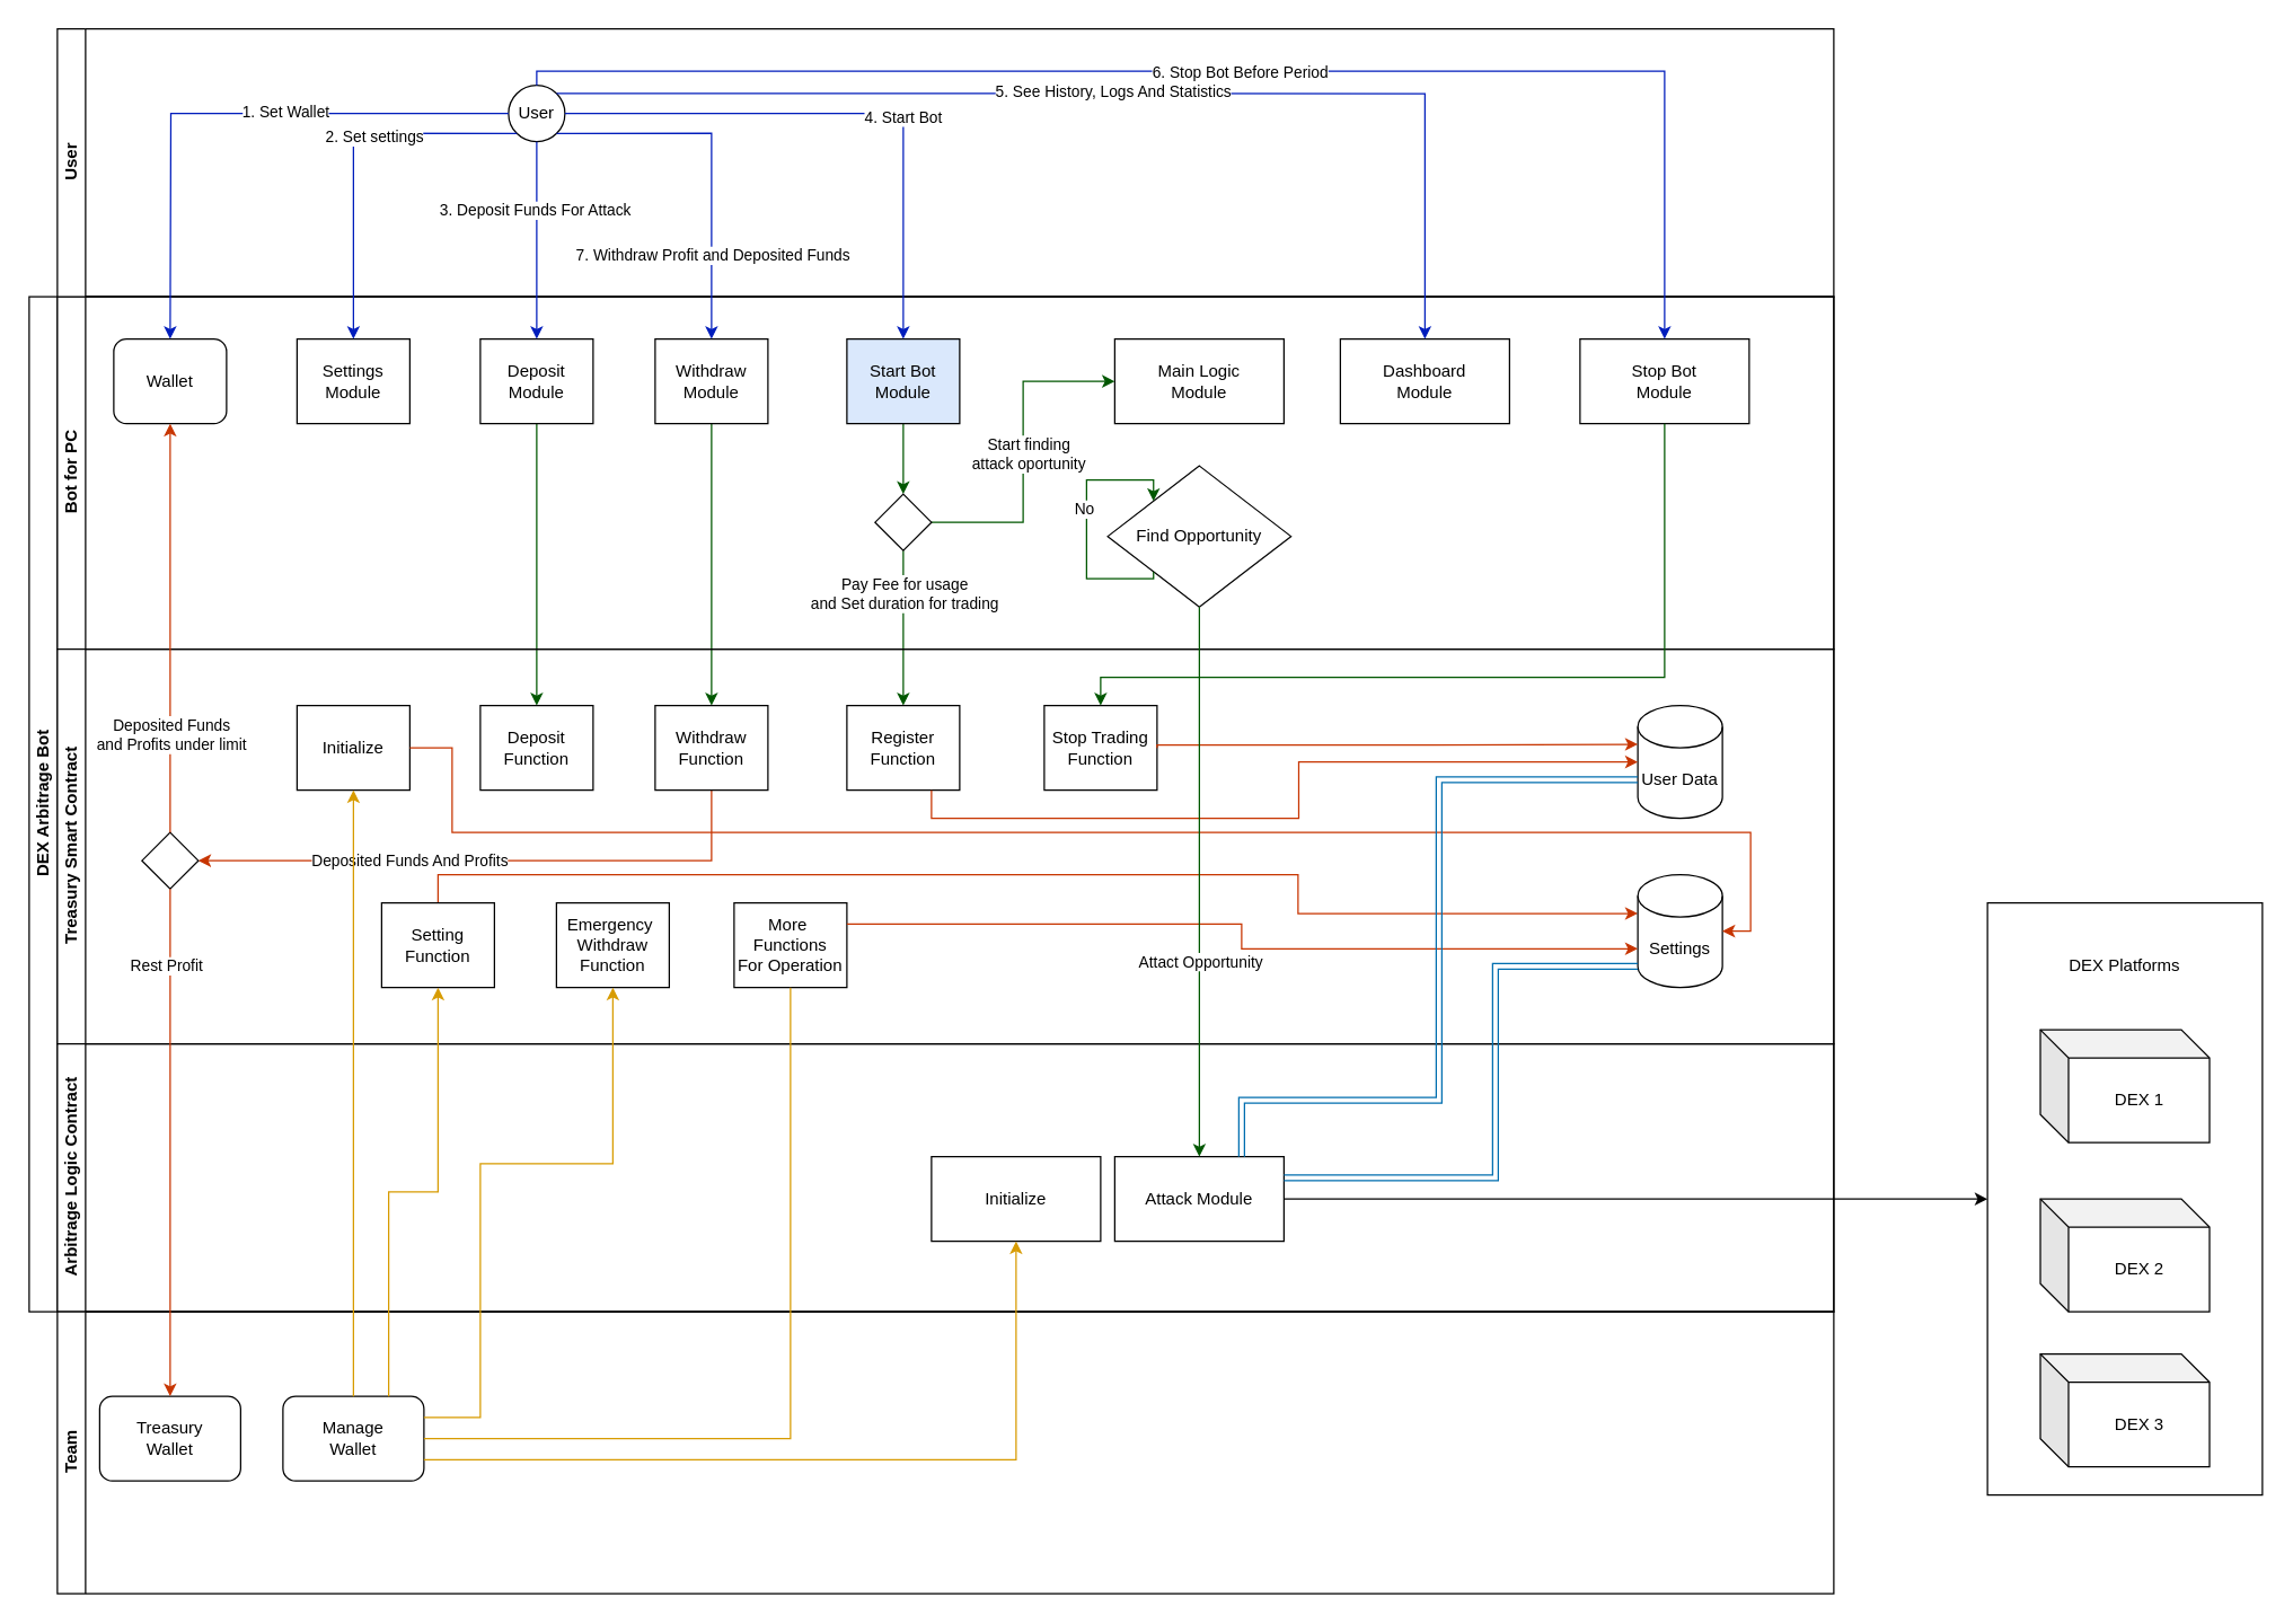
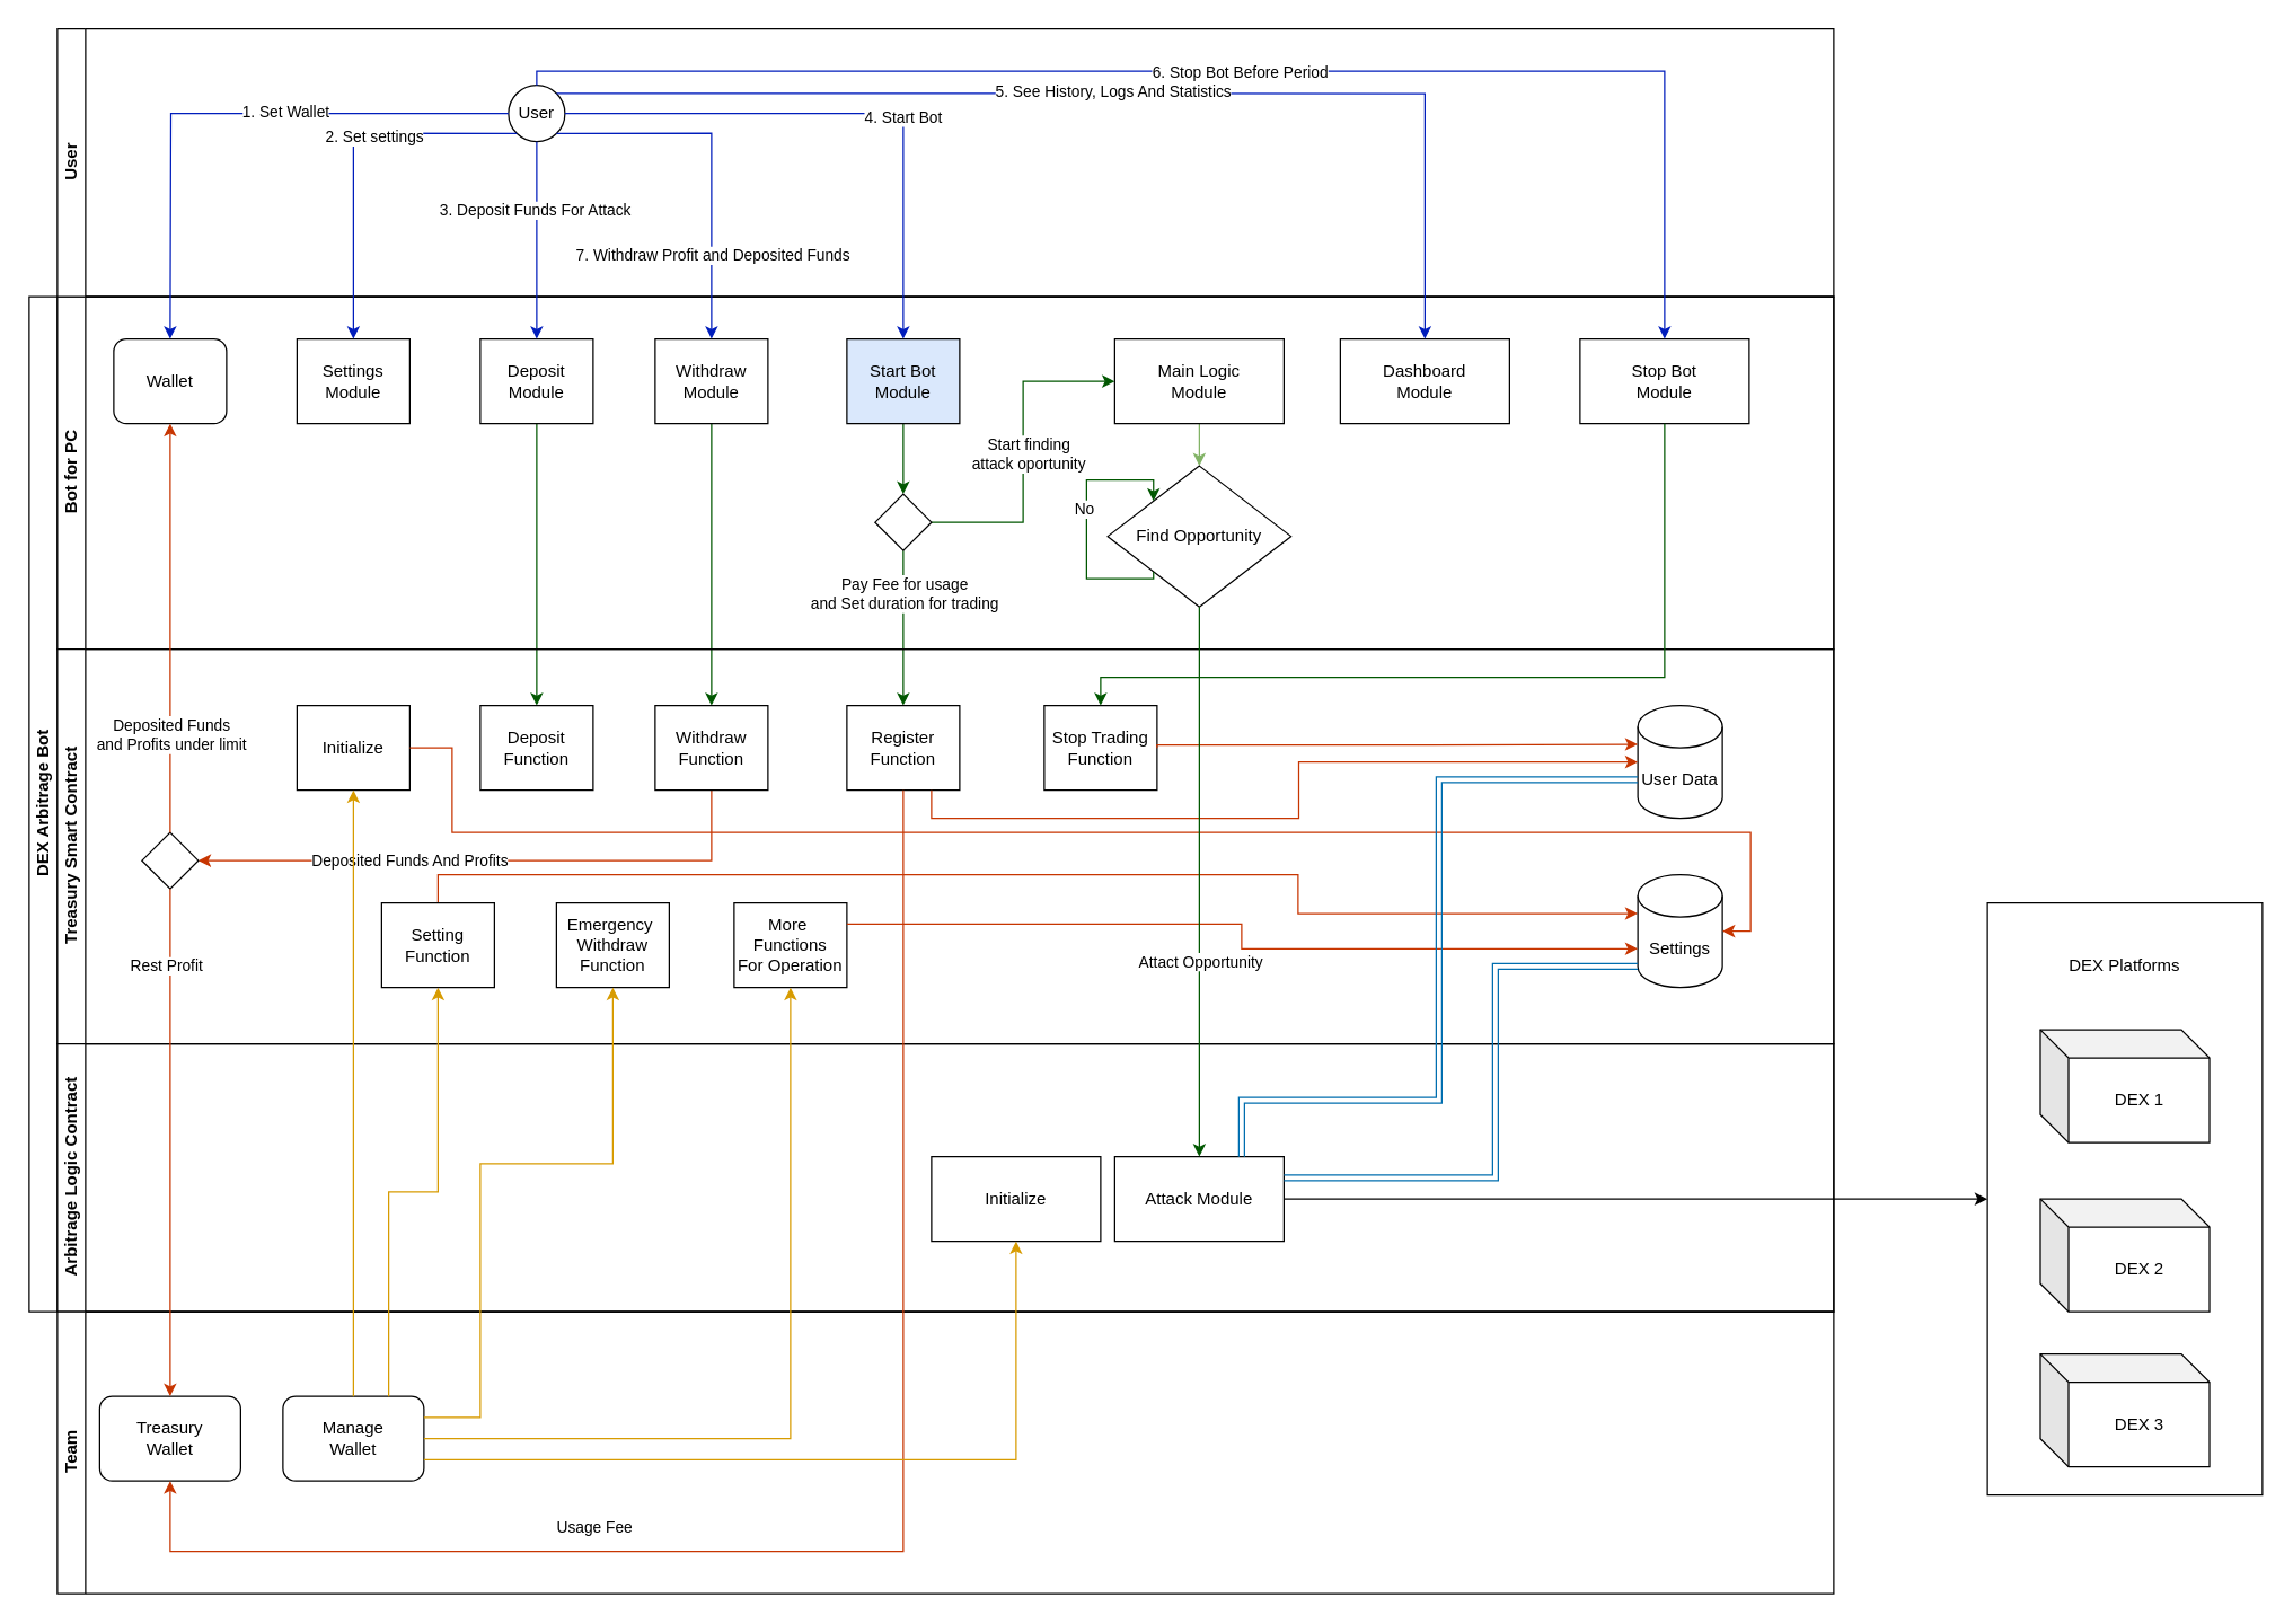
+ <mxCell id="14" style="edgeStyle=orthogonalEdgeStyle;rounded=0;orthogonalLoop=1;jettySize=auto;html=1;exitX=0.5;exitY=1;exitDx=0;exitDy=0;entryX=0.5;entryY=0;entryDx=0;entryDy=0;fillColor=#d5e8d4;strokeColor=#82b366;" edge="1" parent="7" source="15" target="19"><mxGeometry relative="1" as="geometry" /></mxCell>
- <mxCell id="84" style="edgeStyle=orthogonalEdgeStyle;rounded=0;orthogonalLoop=1;jettySize=auto;html=1;exitX=1;exitY=0.5;exitDx=0;exitDy=0;entryX=0.5;entryY=1;entryDx=0;entryDy=0;fillColor=#ffe6cc;strokeColor=#d79b00;endArrow=none;" edge="1" parent="1" source="77" target="35"><mxGeometry relative="1" as="geometry" /></mxCell>
+ <mxCell id="84" style="edgeStyle=orthogonalEdgeStyle;rounded=0;orthogonalLoop=1;jettySize=auto;html=1;exitX=1;exitY=0.5;exitDx=0;exitDy=0;entryX=0.5;entryY=1;entryDx=0;entryDy=0;fillColor=#ffe6cc;strokeColor=#d79b00;" edge="1" parent="1" source="77" target="35"><mxGeometry relative="1" as="geometry" /></mxCell>
+ <mxCell id="80" style="edgeStyle=orthogonalEdgeStyle;rounded=0;orthogonalLoop=1;jettySize=auto;html=1;exitX=0.5;exitY=1;exitDx=0;exitDy=0;entryX=0.5;entryY=1;entryDx=0;entryDy=0;fillColor=#fa6800;strokeColor=#C73500;" edge="1" parent="1" source="29" target="76"><mxGeometry relative="1" as="geometry"><Array as="points"><mxPoint x="640" y="1100" /><mxPoint x="120" y="1100" /></Array></mxGeometry></mxCell>
+ <mxCell id="81" value="Usage Fee" style="edgeLabel;html=1;align=center;verticalAlign=middle;resizable=0;points=[];" vertex="1" connectable="0" parent="80"><mxGeometry x="-0.469" relative="1" as="geometry"><mxPoint x="-220" y="227" as="offset" /></mxGeometry></mxCell>
